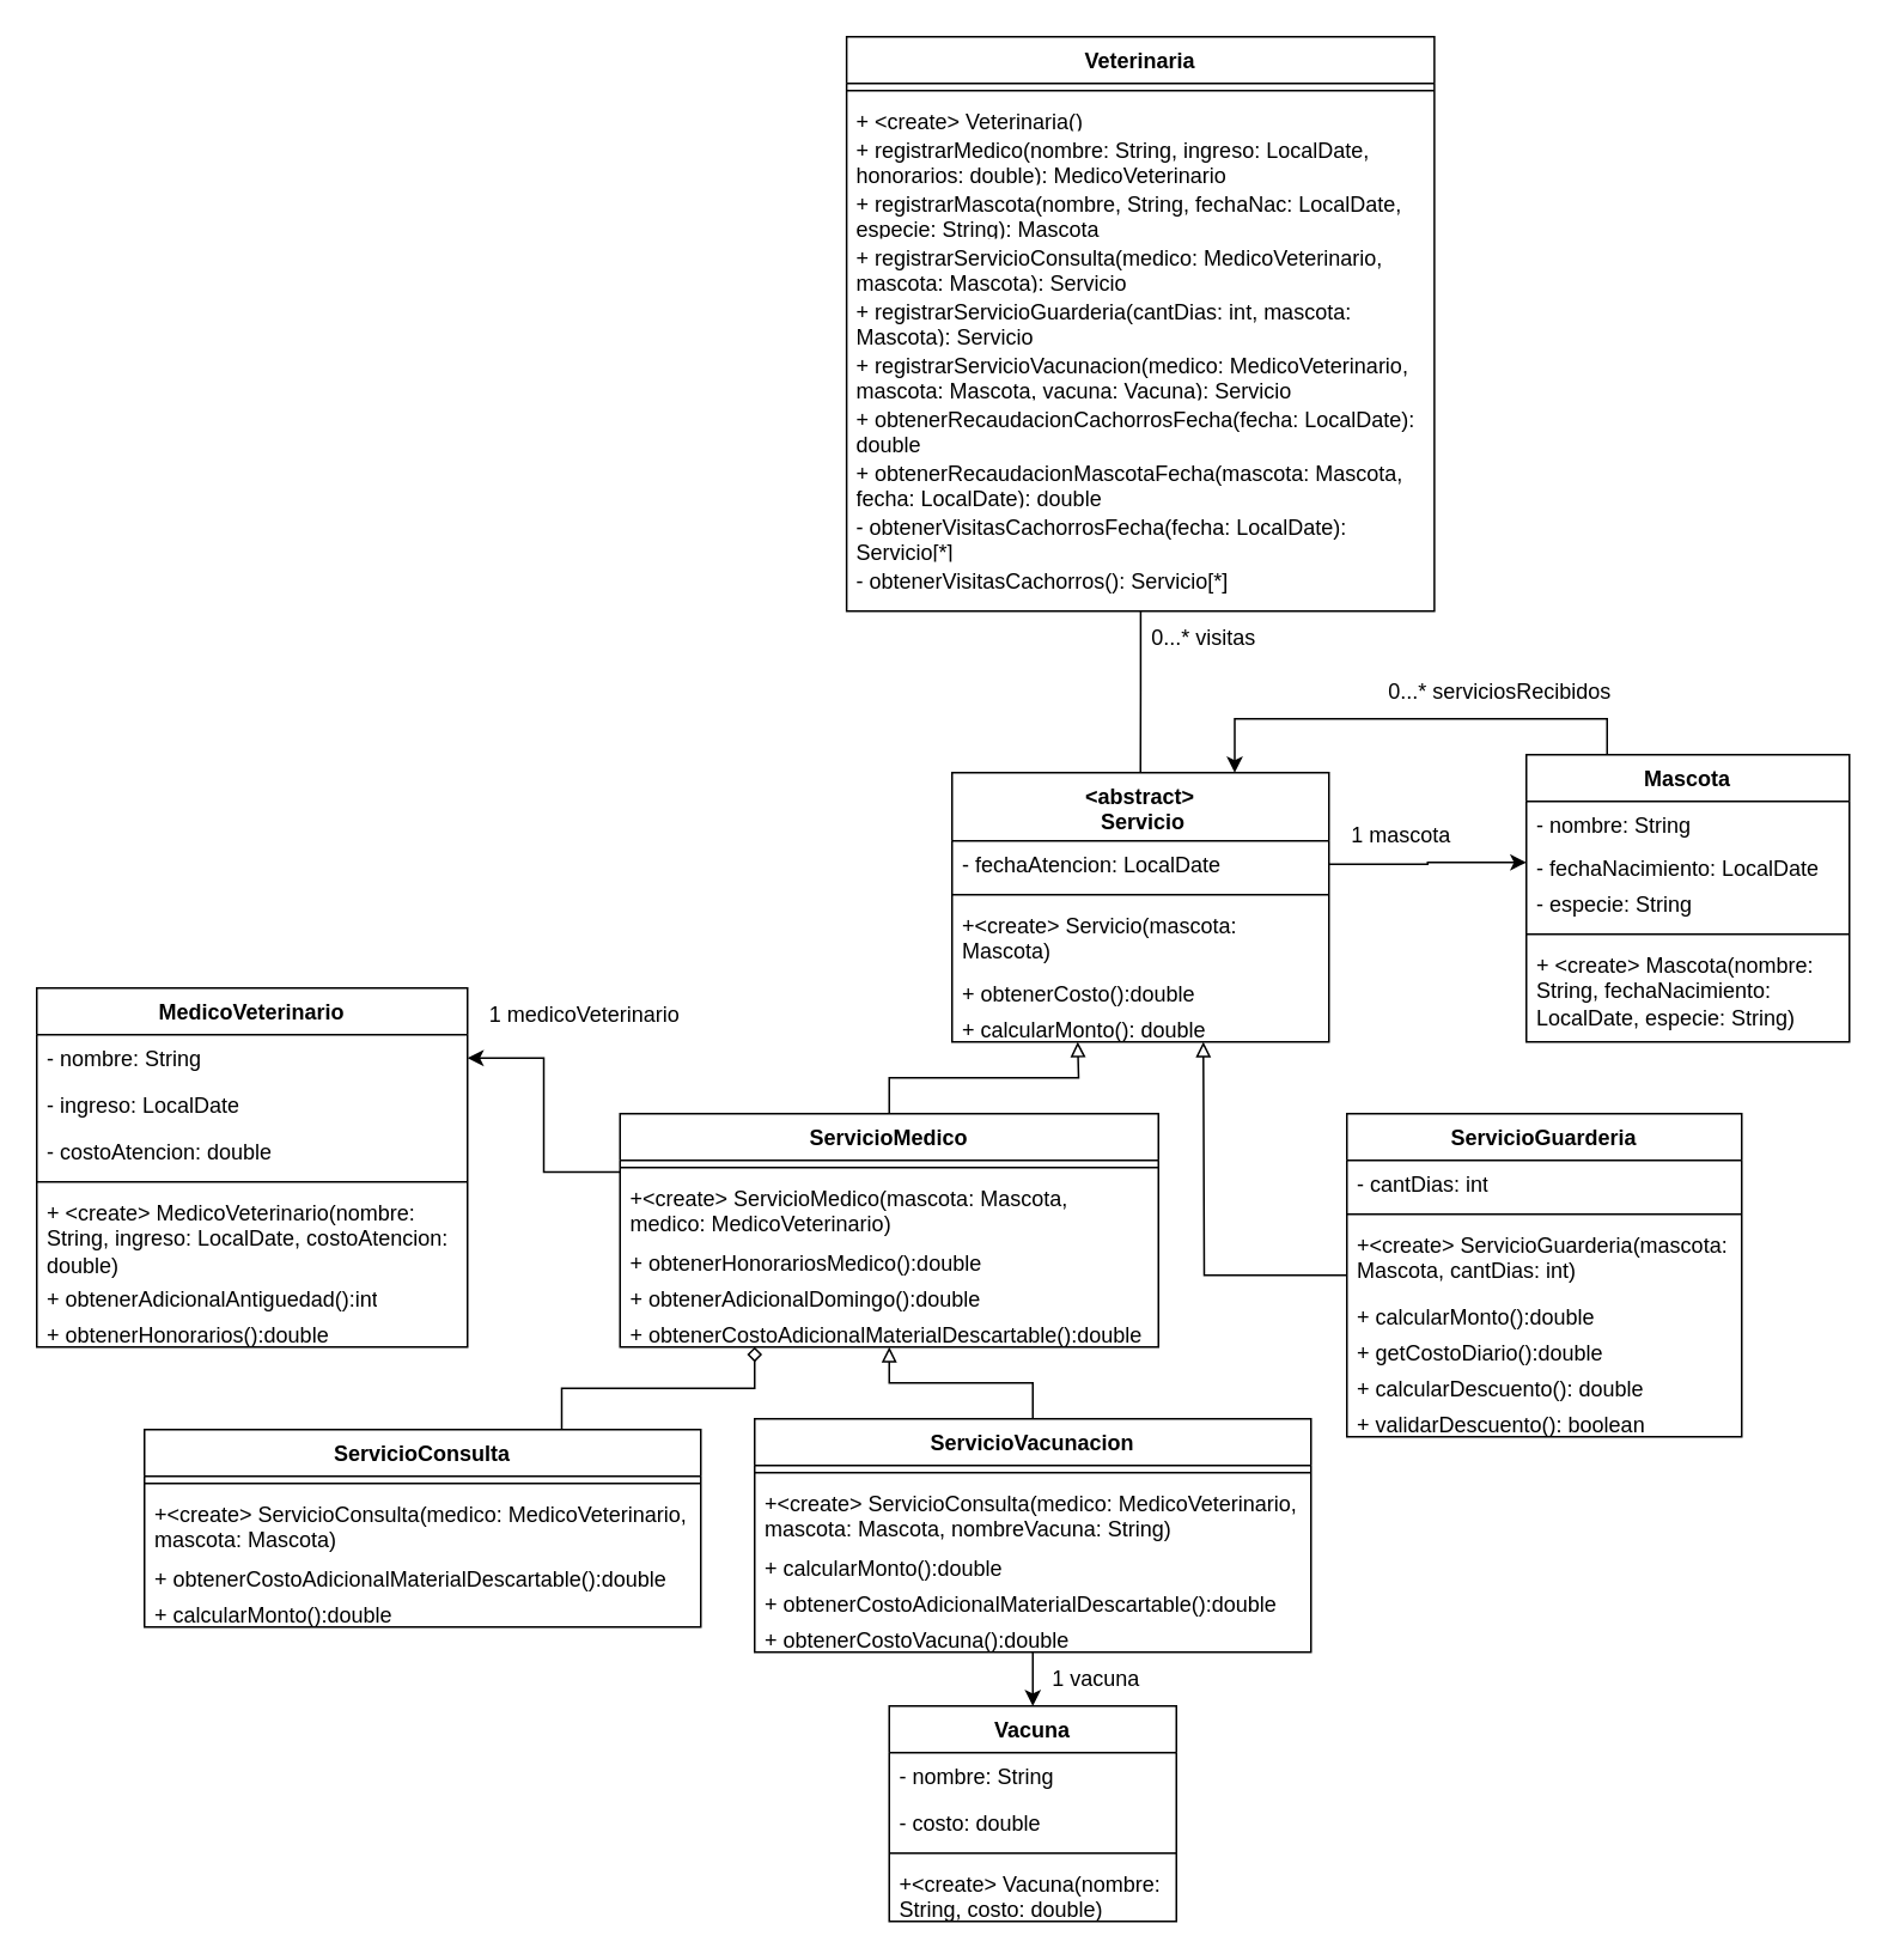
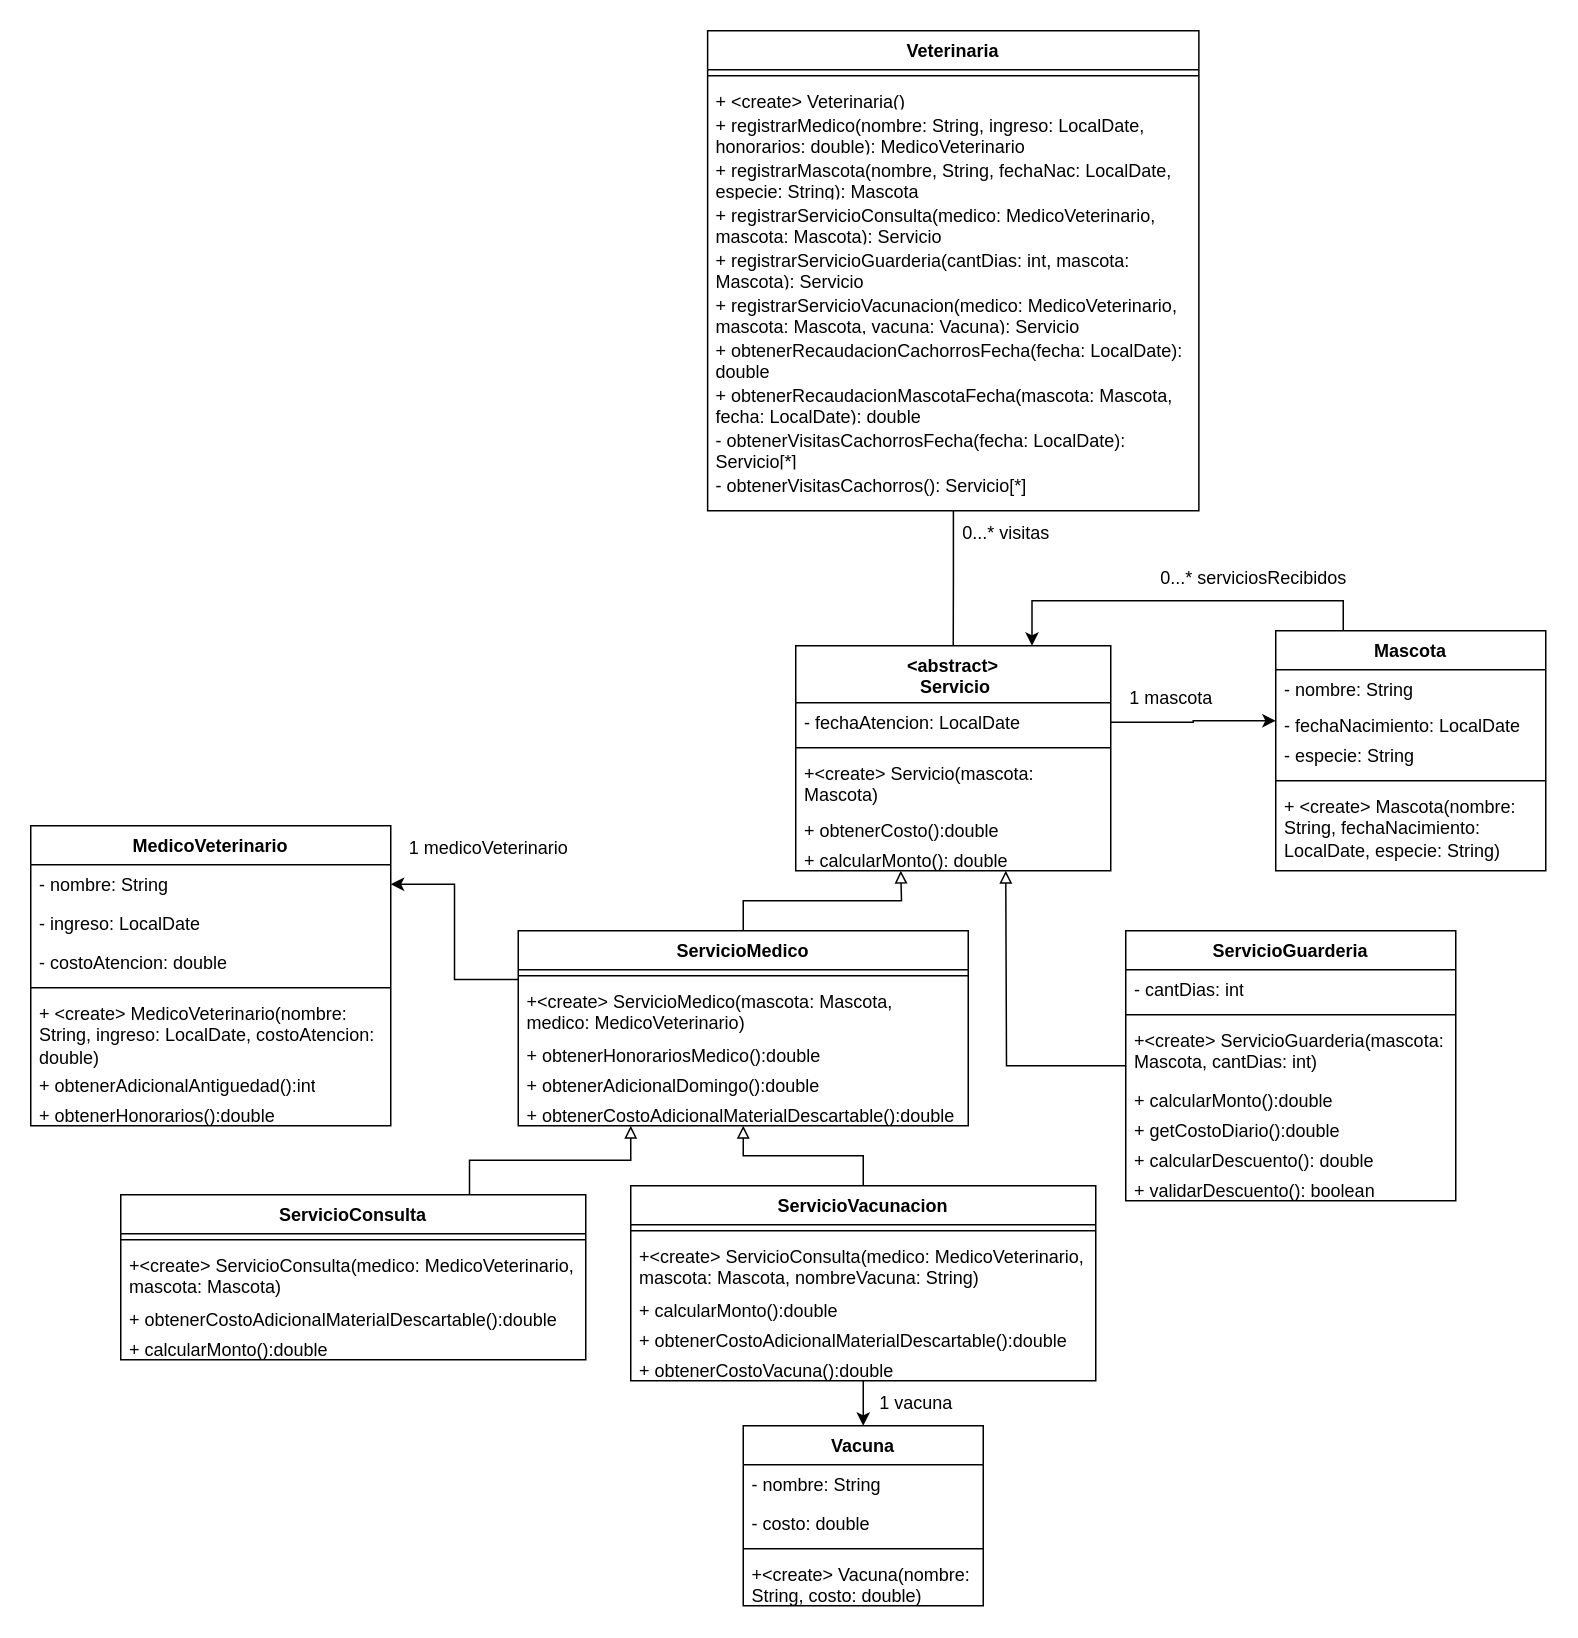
- <mxCell id="36" style="edgeStyle=orthogonalEdgeStyle;rounded=0;orthogonalLoop=1;jettySize=auto;html=1;exitX=0.75;exitY=0;exitDx=0;exitDy=0;entryX=0.25;entryY=1;entryDx=0;entryDy=0;endArrow=diamond;endFill=0;" parent="1" source="37" target="66" edge="1"><mxGeometry relative="1" as="geometry"><mxPoint x="440" y="700" as="targetPoint" /></mxGeometry></mxCell>
+ <mxCell id="36" style="edgeStyle=orthogonalEdgeStyle;rounded=0;orthogonalLoop=1;jettySize=auto;html=1;exitX=0.75;exitY=0;exitDx=0;exitDy=0;entryX=0.25;entryY=1;entryDx=0;entryDy=0;endArrow=block;endFill=0;" parent="1" source="37" target="66" edge="1"><mxGeometry relative="1" as="geometry"><mxPoint x="440" y="700" as="targetPoint" /></mxGeometry></mxCell>
